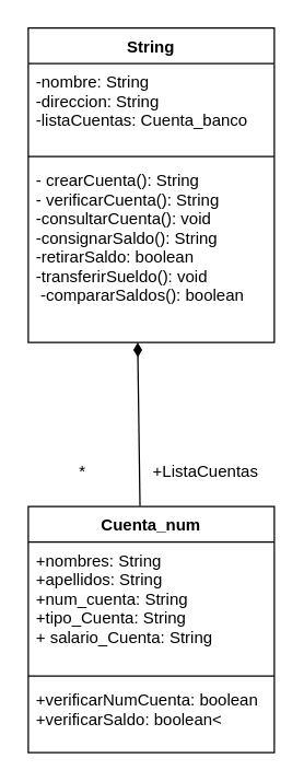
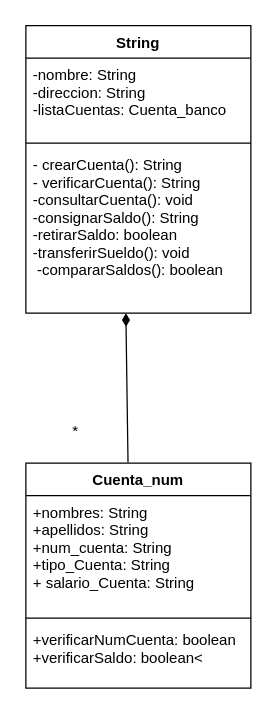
- <mxCell id="11" value="+ListaCuentas" style="text;html=1;strokeColor=none;fillColor=none;align=center;verticalAlign=middle;whiteSpace=wrap;rounded=0;" vertex="1" parent="1"><mxGeometry x="120" y="330" width="60" height="30" as="geometry" /></mxCell>
